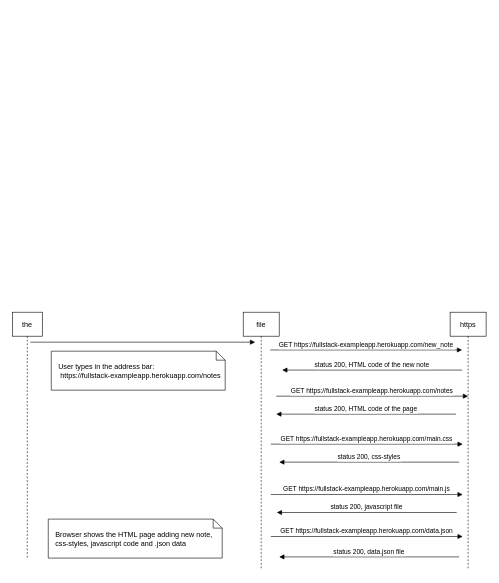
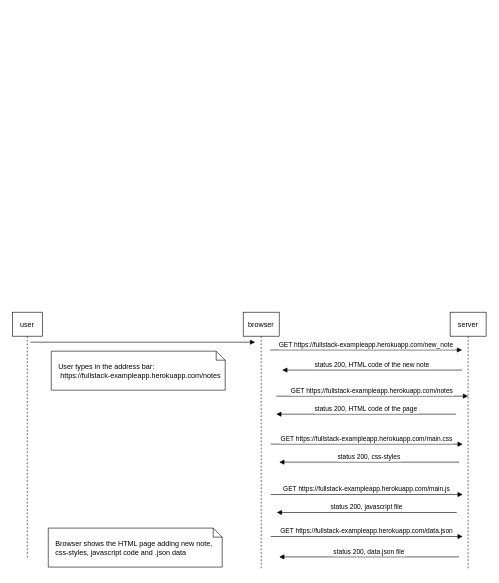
- <mxCell id="2" value="the" style="shape=umlLifeline;perimeter=lifelinePerimeter;container=1;collapsible=0;recursiveResize=0;rounded=0;shadow=0;strokeWidth=1;" parent="1" vertex="1"><mxGeometry x="20" y="520" width="50" height="410" as="geometry" /></mxCell>
+ <mxCell id="2" value="user" style="shape=umlLifeline;perimeter=lifelinePerimeter;container=1;collapsible=0;recursiveResize=0;rounded=0;shadow=0;strokeWidth=1;" parent="1" vertex="1"><mxGeometry x="20" y="520" width="50" height="410" as="geometry" /></mxCell>
- <mxCell id="5" value="file" style="shape=umlLifeline;perimeter=lifelinePerimeter;container=1;collapsible=0;recursiveResize=0;rounded=0;shadow=0;strokeWidth=1;" parent="1" vertex="1"><mxGeometry x="405" y="520" width="60" height="430" as="geometry" /></mxCell>
+ <mxCell id="5" value="browser" style="shape=umlLifeline;perimeter=lifelinePerimeter;container=1;collapsible=0;recursiveResize=0;rounded=0;shadow=0;strokeWidth=1;" parent="1" vertex="1"><mxGeometry x="405" y="520" width="60" height="430" as="geometry" /></mxCell>
- <mxCell id="6" value="https" style="shape=umlLifeline;perimeter=lifelinePerimeter;container=1;collapsible=0;recursiveResize=0;rounded=0;shadow=0;strokeWidth=1;" parent="1" vertex="1"><mxGeometry x="750" y="520" width="60" height="430" as="geometry" /></mxCell>
+ <mxCell id="6" value="server" style="shape=umlLifeline;perimeter=lifelinePerimeter;container=1;collapsible=0;recursiveResize=0;rounded=0;shadow=0;strokeWidth=1;" parent="1" vertex="1"><mxGeometry x="750" y="520" width="60" height="430" as="geometry" /></mxCell>
- <mxCell id="17" value="Browser shows the HTML page adding new note, css-styles, javascript code and .json data" style="shape=note;size=15;align=left;spacingLeft=10;html=1;whiteSpace=wrap;" parent="1" vertex="1"><mxGeometry x="80" y="865" width="290" height="65" as="geometry" /></mxCell>
+ <mxCell id="17" value="Browser shows the HTML page adding new note, css-styles, javascript code and .json data" style="shape=note;size=15;align=left;spacingLeft=10;html=1;whiteSpace=wrap;" parent="1" vertex="1"><mxGeometry x="80" y="880" width="290" height="65" as="geometry" /></mxCell>
